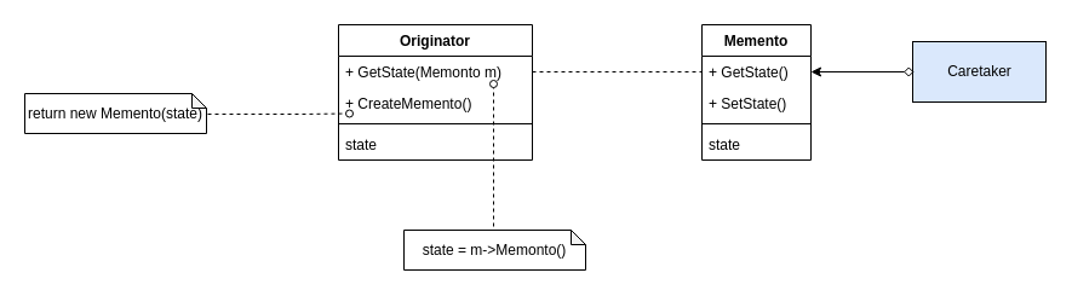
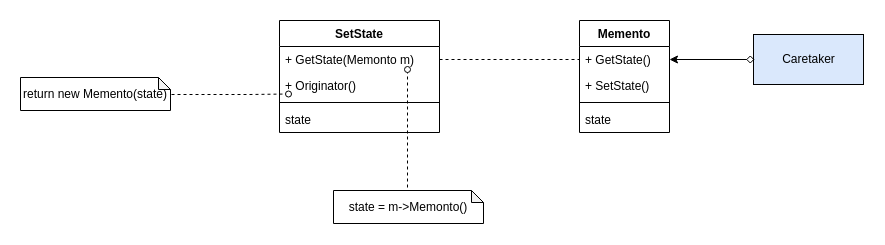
- <mxCell id="2" value="Originator" style="swimlane;fontStyle=1;align=center;verticalAlign=top;childLayout=stackLayout;horizontal=1;startSize=26;horizontalStack=0;resizeParent=1;resizeParentMax=0;resizeLast=0;collapsible=1;marginBottom=0;" vertex="1" parent="1"><mxGeometry x="279" y="20" width="160" height="112" as="geometry" /></mxCell>
+ <mxCell id="2" value="SetState" style="swimlane;fontStyle=1;align=center;verticalAlign=top;childLayout=stackLayout;horizontal=1;startSize=26;horizontalStack=0;resizeParent=1;resizeParentMax=0;resizeLast=0;collapsible=1;marginBottom=0;" vertex="1" parent="1"><mxGeometry x="279" y="20" width="160" height="112" as="geometry" /></mxCell>
- <mxCell id="4" value="+ CreateMemento()" style="text;strokeColor=none;fillColor=none;align=left;verticalAlign=top;spacingLeft=4;spacingRight=4;overflow=hidden;rotatable=0;points=[[0,0.5],[1,0.5]];portConstraint=eastwest;" vertex="1" parent="2"><mxGeometry y="52" width="160" height="26" as="geometry" /></mxCell>
+ <mxCell id="4" value="+ Originator()" style="text;strokeColor=none;fillColor=none;align=left;verticalAlign=top;spacingLeft=4;spacingRight=4;overflow=hidden;rotatable=0;points=[[0,0.5],[1,0.5]];portConstraint=eastwest;" vertex="1" parent="2"><mxGeometry y="52" width="160" height="26" as="geometry" /></mxCell>
